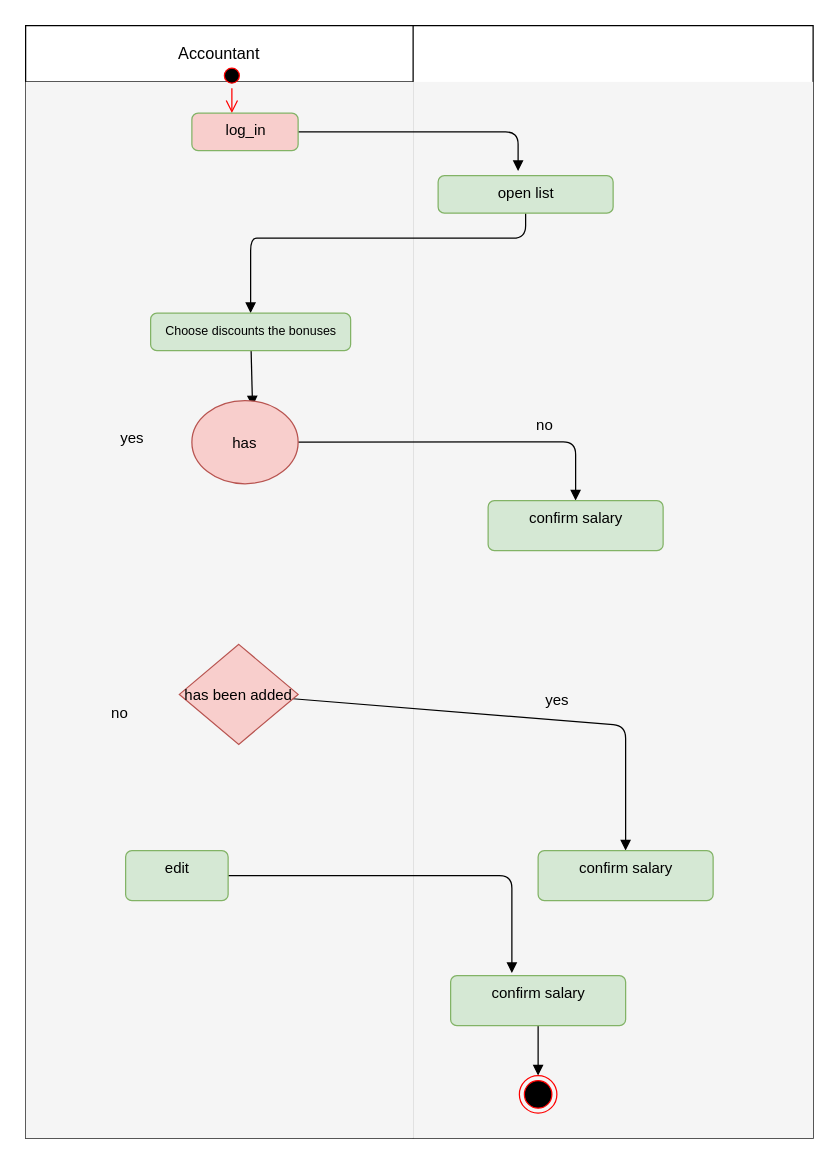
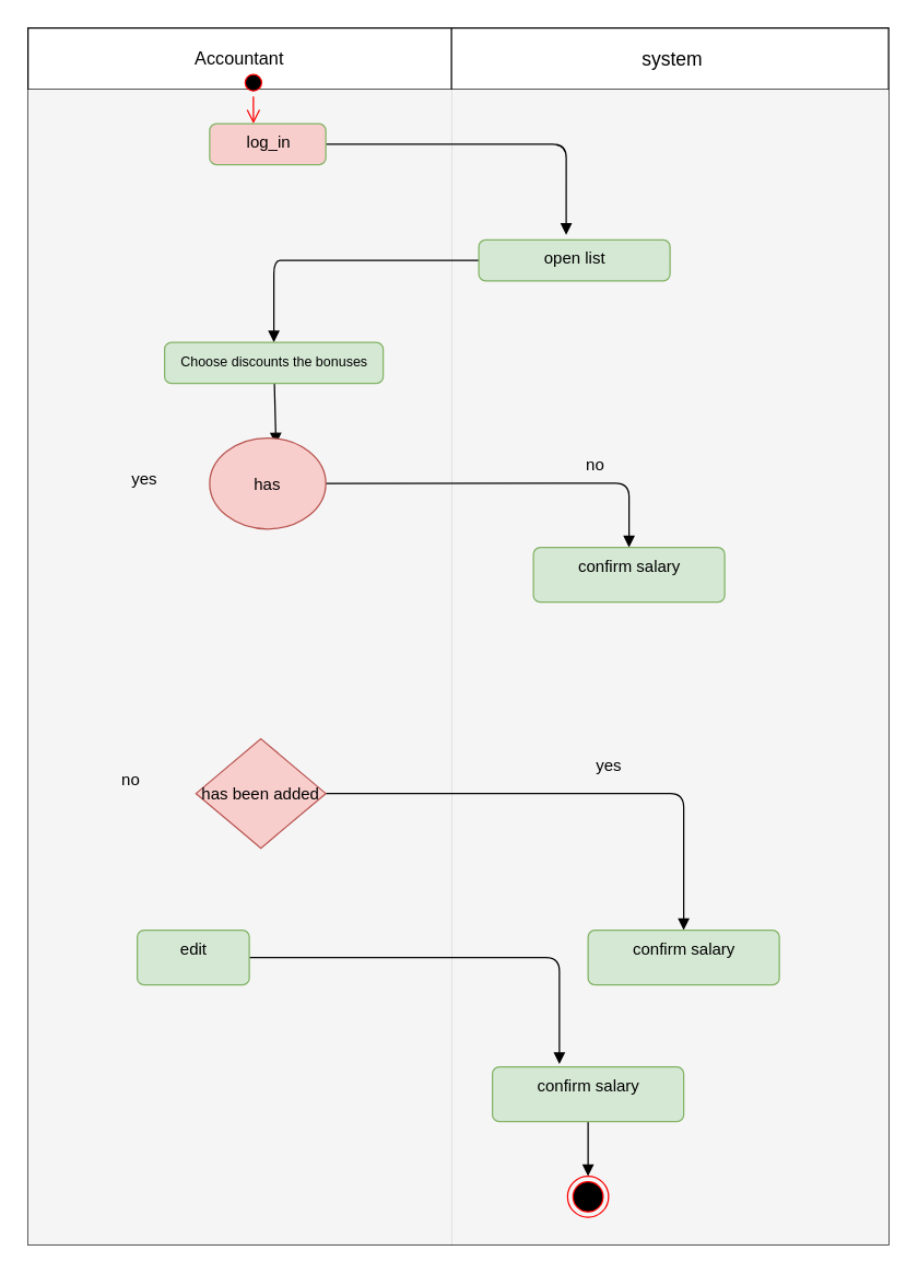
+ <mxCell id="5" value="&lt;span style=&quot;font-family: &amp;quot;arial&amp;quot; , sans-serif&quot;&gt;&lt;font style=&quot;font-size: 14px&quot;&gt;&amp;nbsp;system&lt;/font&gt;&lt;/span&gt;" style="shape=partialRectangle;html=1;whiteSpace=wrap;connectable=0;overflow=hidden;fillColor=none;top=0;left=0;bottom=0;right=0;fontColor=#000000;" parent="3" vertex="1"><mxGeometry x="310" width="320" height="45" as="geometry" /></mxCell>
- <mxCell id="14" value="open list" style="html=1;align=center;verticalAlign=top;rounded=1;absoluteArcSize=1;arcSize=10;dashed=0;fillColor=#d5e8d4;strokeColor=#82b366;fontColor=#000000;" parent="1" vertex="1"><mxGeometry x="350" y="140" width="140" height="30" as="geometry" /></mxCell>
+ <mxCell id="14" value="open list" style="html=1;align=center;verticalAlign=top;rounded=1;absoluteArcSize=1;arcSize=10;dashed=0;fillColor=#d5e8d4;strokeColor=#82b366;fontColor=#000000;" parent="1" vertex="1"><mxGeometry x="350" y="175" width="140" height="30" as="geometry" /></mxCell>
- <mxCell id="23" value="has been added" style="rhombus;fillColor=#f8cecc;strokeColor=#b85450;fontColor=#000000;" parent="1" vertex="1"><mxGeometry x="143" y="515" width="95" height="80" as="geometry" /></mxCell>
+ <mxCell id="23" value="has been added" style="rhombus;fillColor=#f8cecc;strokeColor=#b85450;fontColor=#000000;" parent="1" vertex="1"><mxGeometry x="143" y="540" width="95" height="80" as="geometry" /></mxCell>
